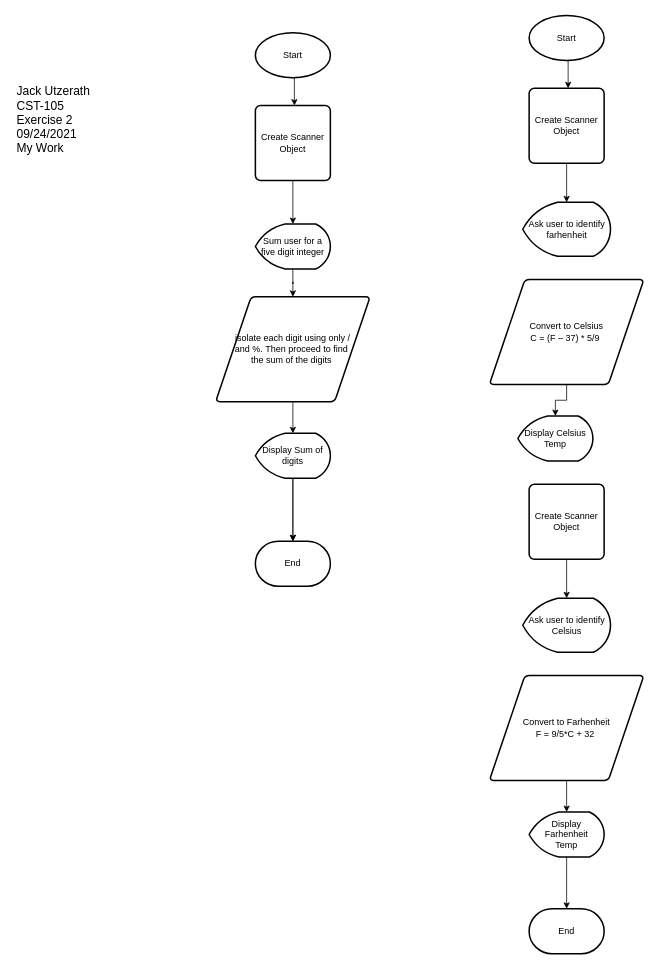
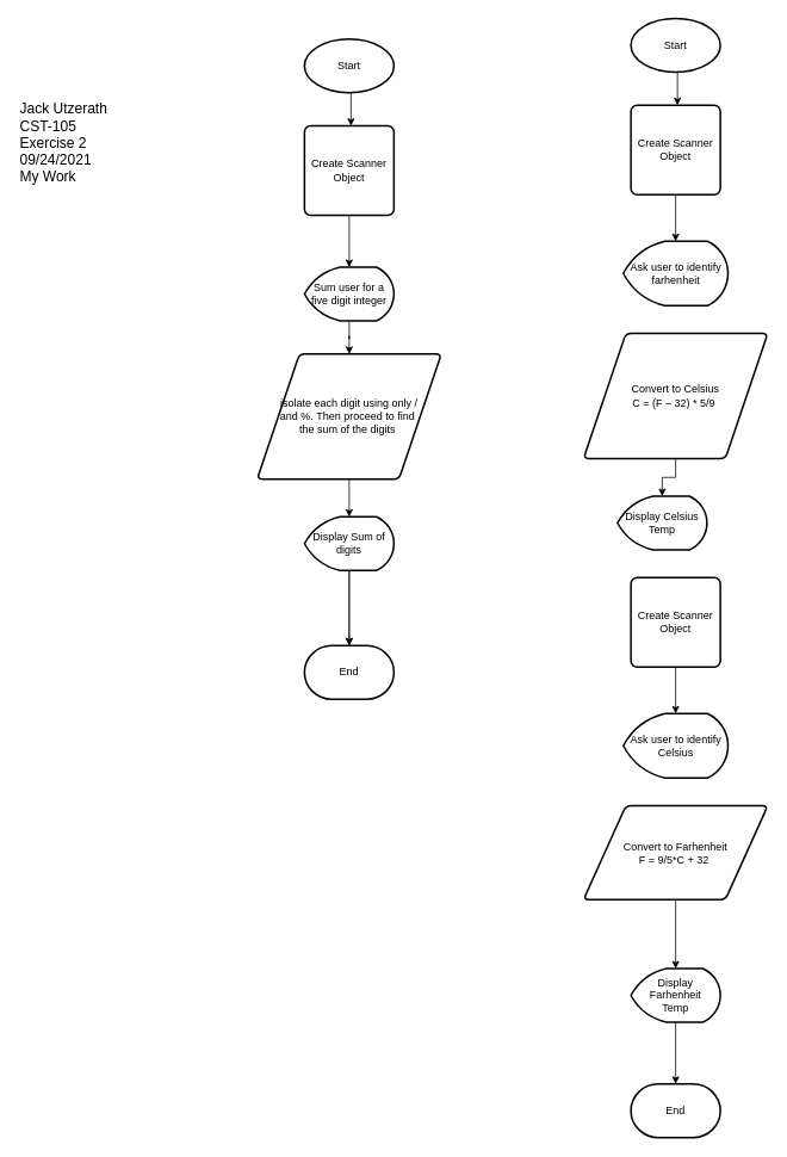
- <mxCell id="22" value="Convert to Celsius&lt;br&gt;C = (F – 37) * 5/9&amp;nbsp;" style="shape=parallelogram;html=1;strokeWidth=2;perimeter=parallelogramPerimeter;whiteSpace=wrap;rounded=1;arcSize=12;size=0.23;" vertex="1" parent="1"><mxGeometry x="652" y="372" width="206" height="140" as="geometry" /></mxCell>
+ <mxCell id="22" value="Convert to Celsius&lt;br&gt;C = (F – 32) * 5/9&amp;nbsp;" style="shape=parallelogram;html=1;strokeWidth=2;perimeter=parallelogramPerimeter;whiteSpace=wrap;rounded=1;arcSize=12;size=0.23;" vertex="1" parent="1"><mxGeometry x="652" y="372" width="206" height="140" as="geometry" /></mxCell>
- <mxCell id="28" value="Convert to Farhenheit&lt;br&gt;F = 9/5*C + 32&amp;nbsp;" style="shape=parallelogram;html=1;strokeWidth=2;perimeter=parallelogramPerimeter;whiteSpace=wrap;rounded=1;arcSize=12;size=0.23;" vertex="1" parent="1"><mxGeometry x="652" y="900" width="206" height="140" as="geometry" /></mxCell>
+ <mxCell id="28" value="Convert to Farhenheit&lt;br&gt;F = 9/5*C + 32&amp;nbsp;" style="shape=parallelogram;html=1;strokeWidth=2;perimeter=parallelogramPerimeter;whiteSpace=wrap;rounded=1;arcSize=12;size=0.23;" vertex="1" parent="1"><mxGeometry x="652" y="900" width="206" height="105" as="geometry" /></mxCell>
